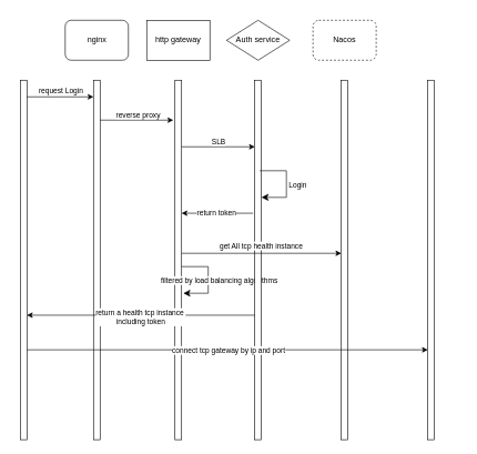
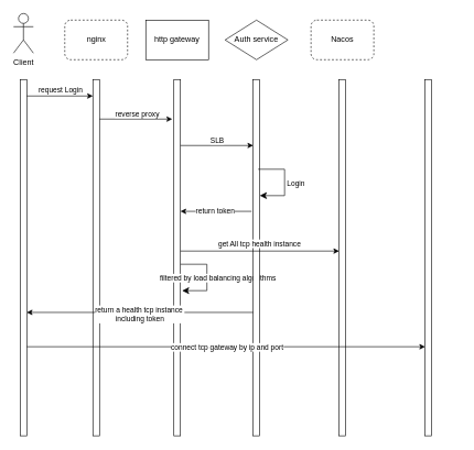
+ <mxCell id="2" value="Client" style="shape=umlActor;verticalLabelPosition=bottom;verticalAlign=top;html=1;" parent="1" vertex="1"><mxGeometry x="20" y="20" width="30" height="60" as="geometry" /></mxCell>
- <mxCell id="5" value="nginx" style="rounded=1;whiteSpace=wrap;html=1;" parent="1" vertex="1"><mxGeometry x="97.5" y="30" width="95" height="60" as="geometry" /></mxCell>
+ <mxCell id="5" value="nginx" style="rounded=1;whiteSpace=wrap;html=1;dashed=1;" parent="1" vertex="1"><mxGeometry x="97.5" y="30" width="95" height="60" as="geometry" /></mxCell>
